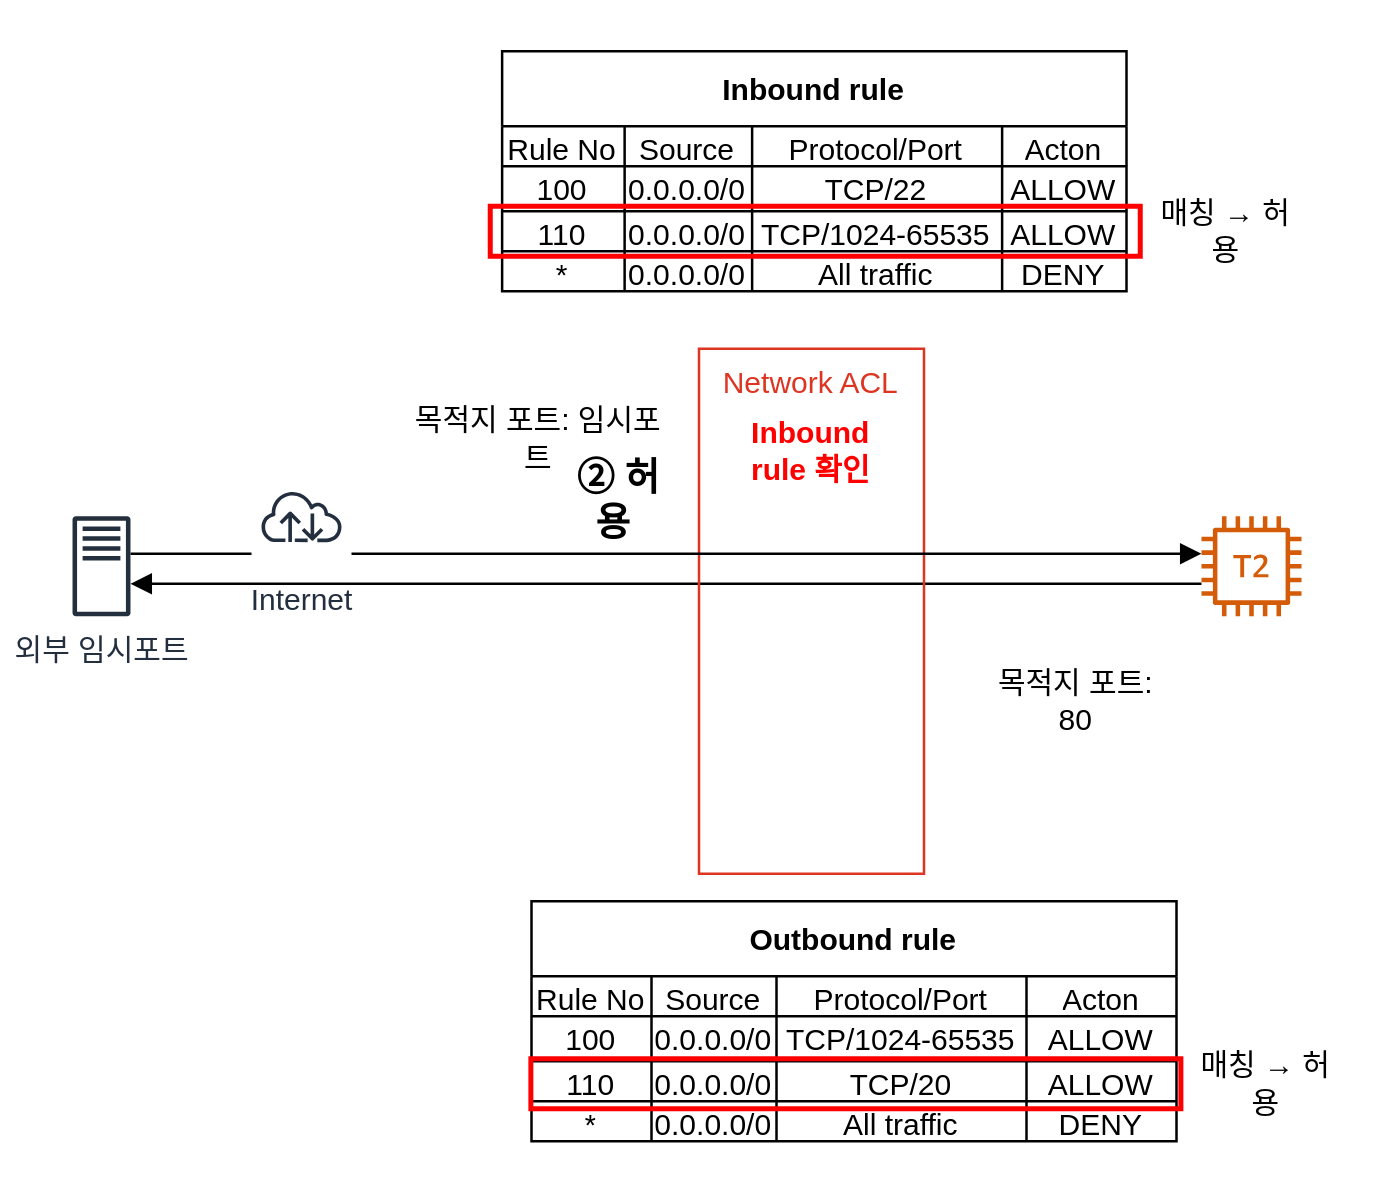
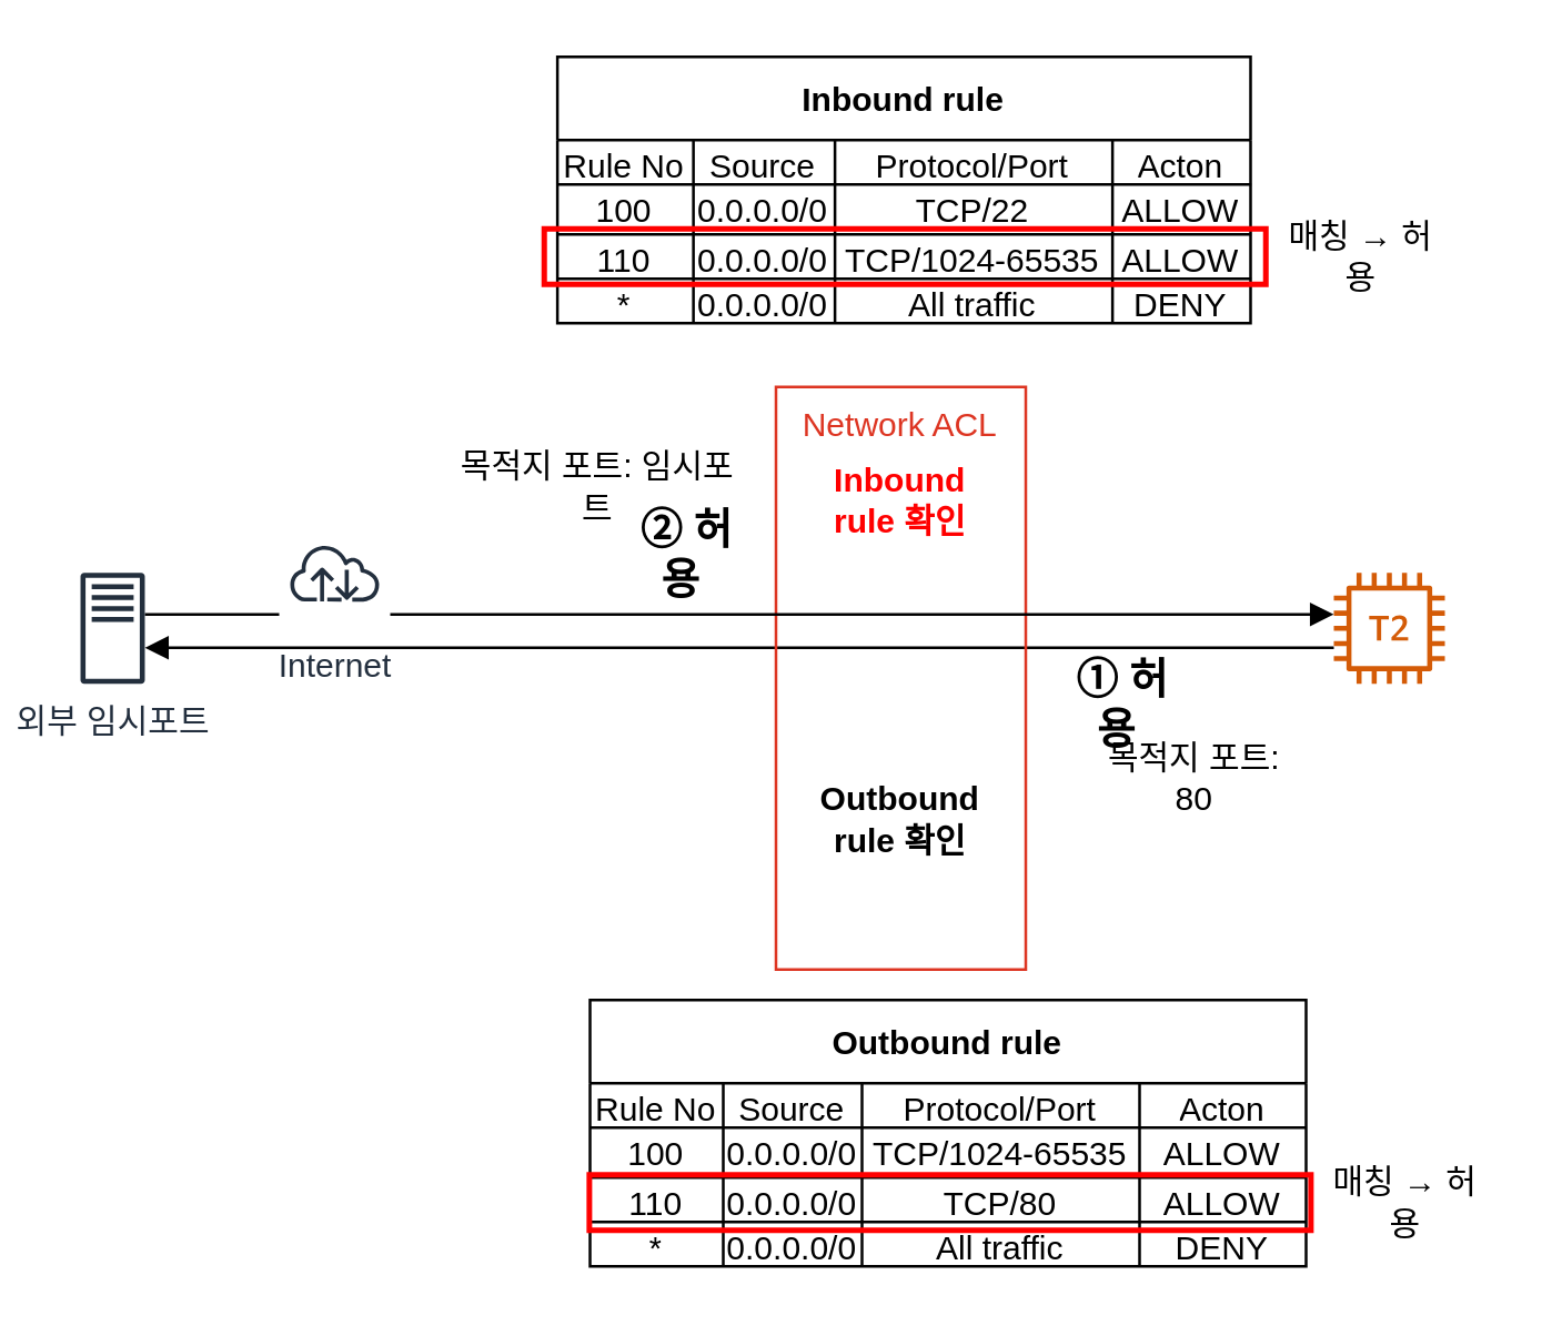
+ <mxCell id="56" value="&amp;nbsp;① 허용" style="text;html=1;strokeColor=none;fillColor=none;align=center;verticalAlign=middle;whiteSpace=wrap;rounded=0;fontStyle=1;fontSize=15;" vertex="1" parent="1"><mxGeometry x="377" y="240" width="50" height="25" as="geometry" /></mxCell>
+ <mxCell id="6" value="Outbound rule 확인" style="text;html=1;strokeColor=none;fillColor=none;align=center;verticalAlign=middle;whiteSpace=wrap;rounded=0;fontStyle=1;fontColor=#000000;" vertex="1" parent="1"><mxGeometry x="289" y="280" width="70" height="30" as="geometry" /></mxCell>
- <mxCell id="42" value="TCP/20" style="shape=partialRectangle;html=1;whiteSpace=wrap;connectable=0;strokeColor=inherit;overflow=hidden;fillColor=none;top=0;left=0;bottom=0;right=0;pointerEvents=1;" vertex="1" parent="39"><mxGeometry x="98" width="100" height="16" as="geometry"><mxRectangle width="100" height="16" as="alternateBounds" /></mxGeometry></mxCell>
+ <mxCell id="42" value="TCP/80" style="shape=partialRectangle;html=1;whiteSpace=wrap;connectable=0;strokeColor=inherit;overflow=hidden;fillColor=none;top=0;left=0;bottom=0;right=0;pointerEvents=1;" vertex="1" parent="39"><mxGeometry x="98" width="100" height="16" as="geometry"><mxRectangle width="100" height="16" as="alternateBounds" /></mxGeometry></mxCell>
